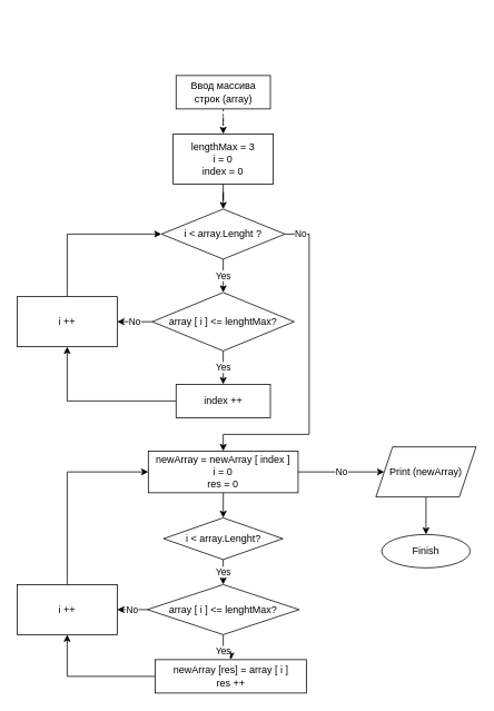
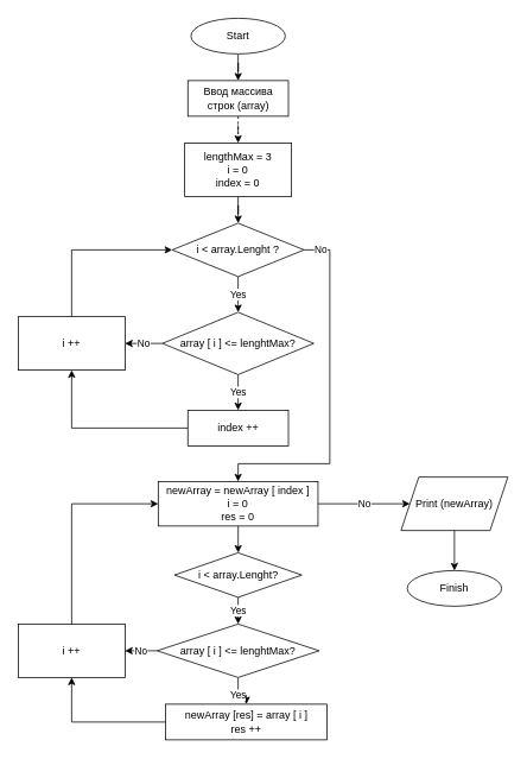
+ <mxCell id="3" value="&lt;div&gt;Start&lt;/div&gt;" style="ellipse;whiteSpace=wrap;html=1;" vertex="1" parent="1"><mxGeometry x="214" y="20" width="106" height="40" as="geometry" /></mxCell>
+ <mxCell id="2" value="" style="edgeStyle=orthogonalEdgeStyle;rounded=0;orthogonalLoop=1;jettySize=auto;html=1;" edge="1" parent="1" source="3" target="6"><mxGeometry relative="1" as="geometry" /></mxCell>
